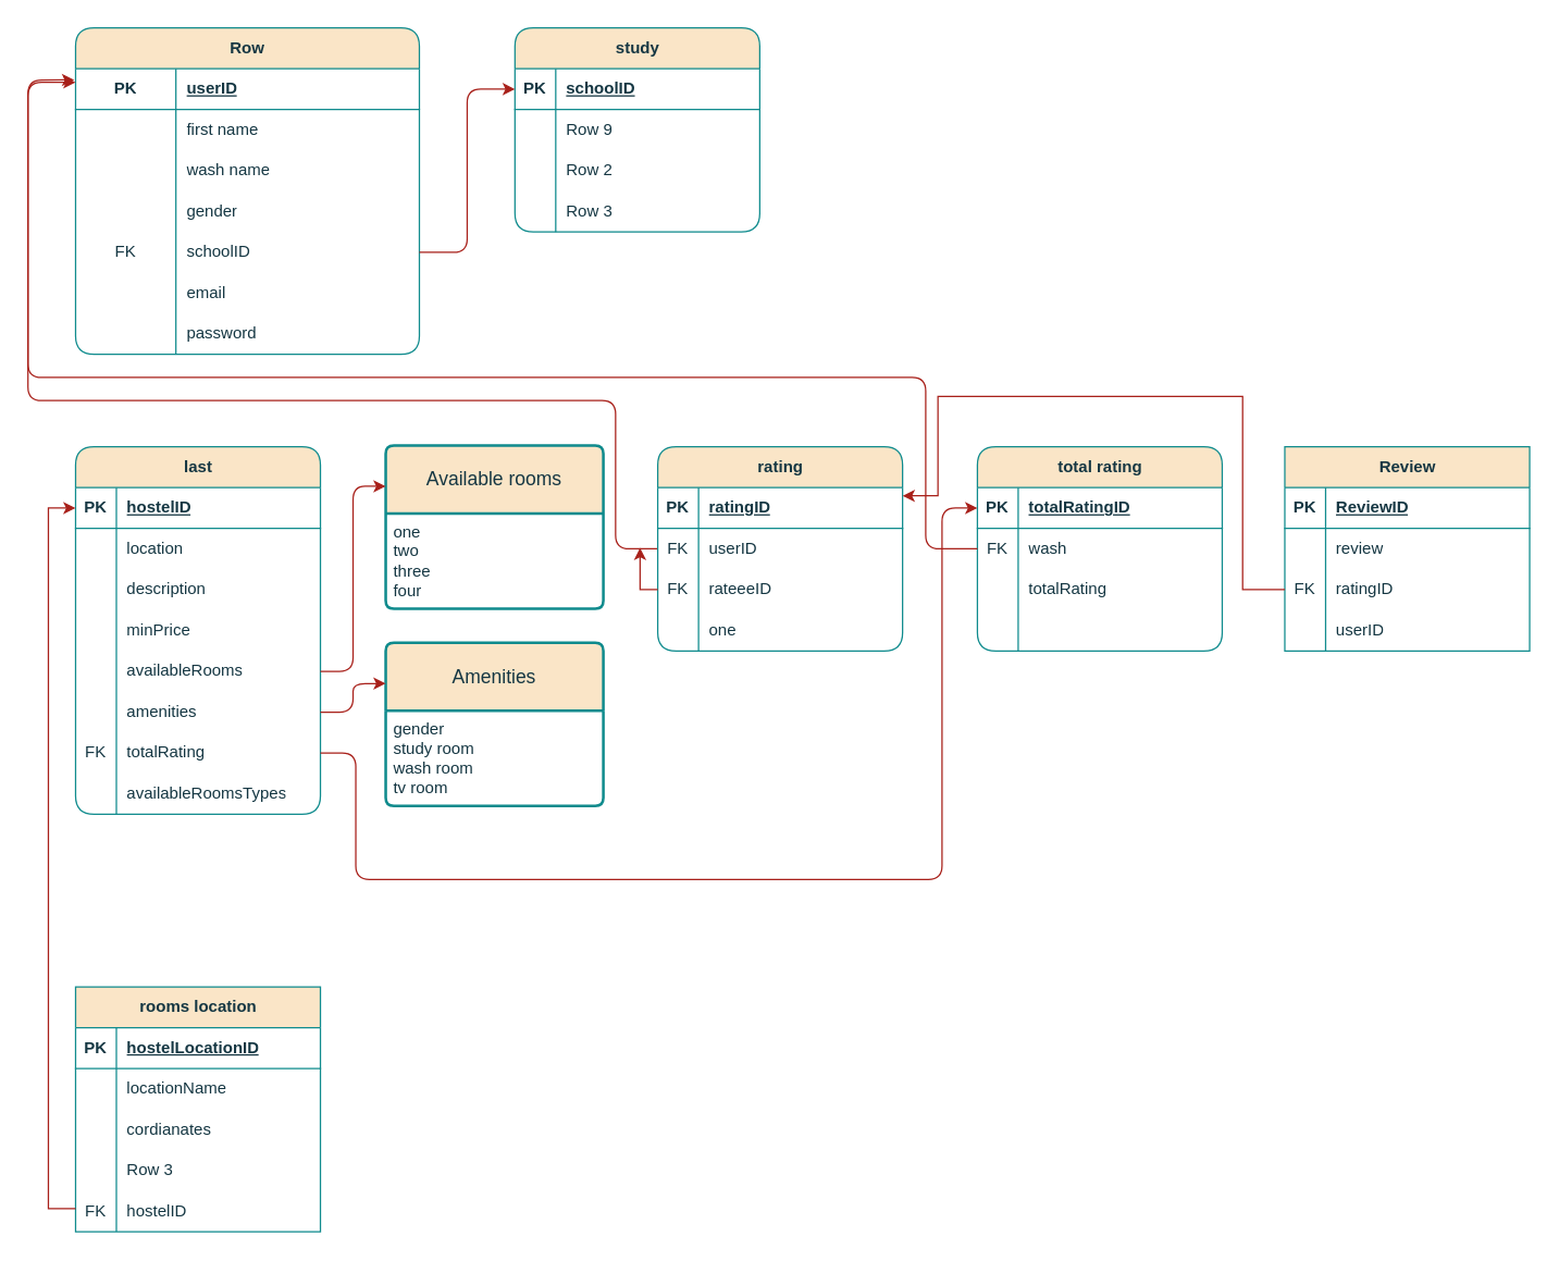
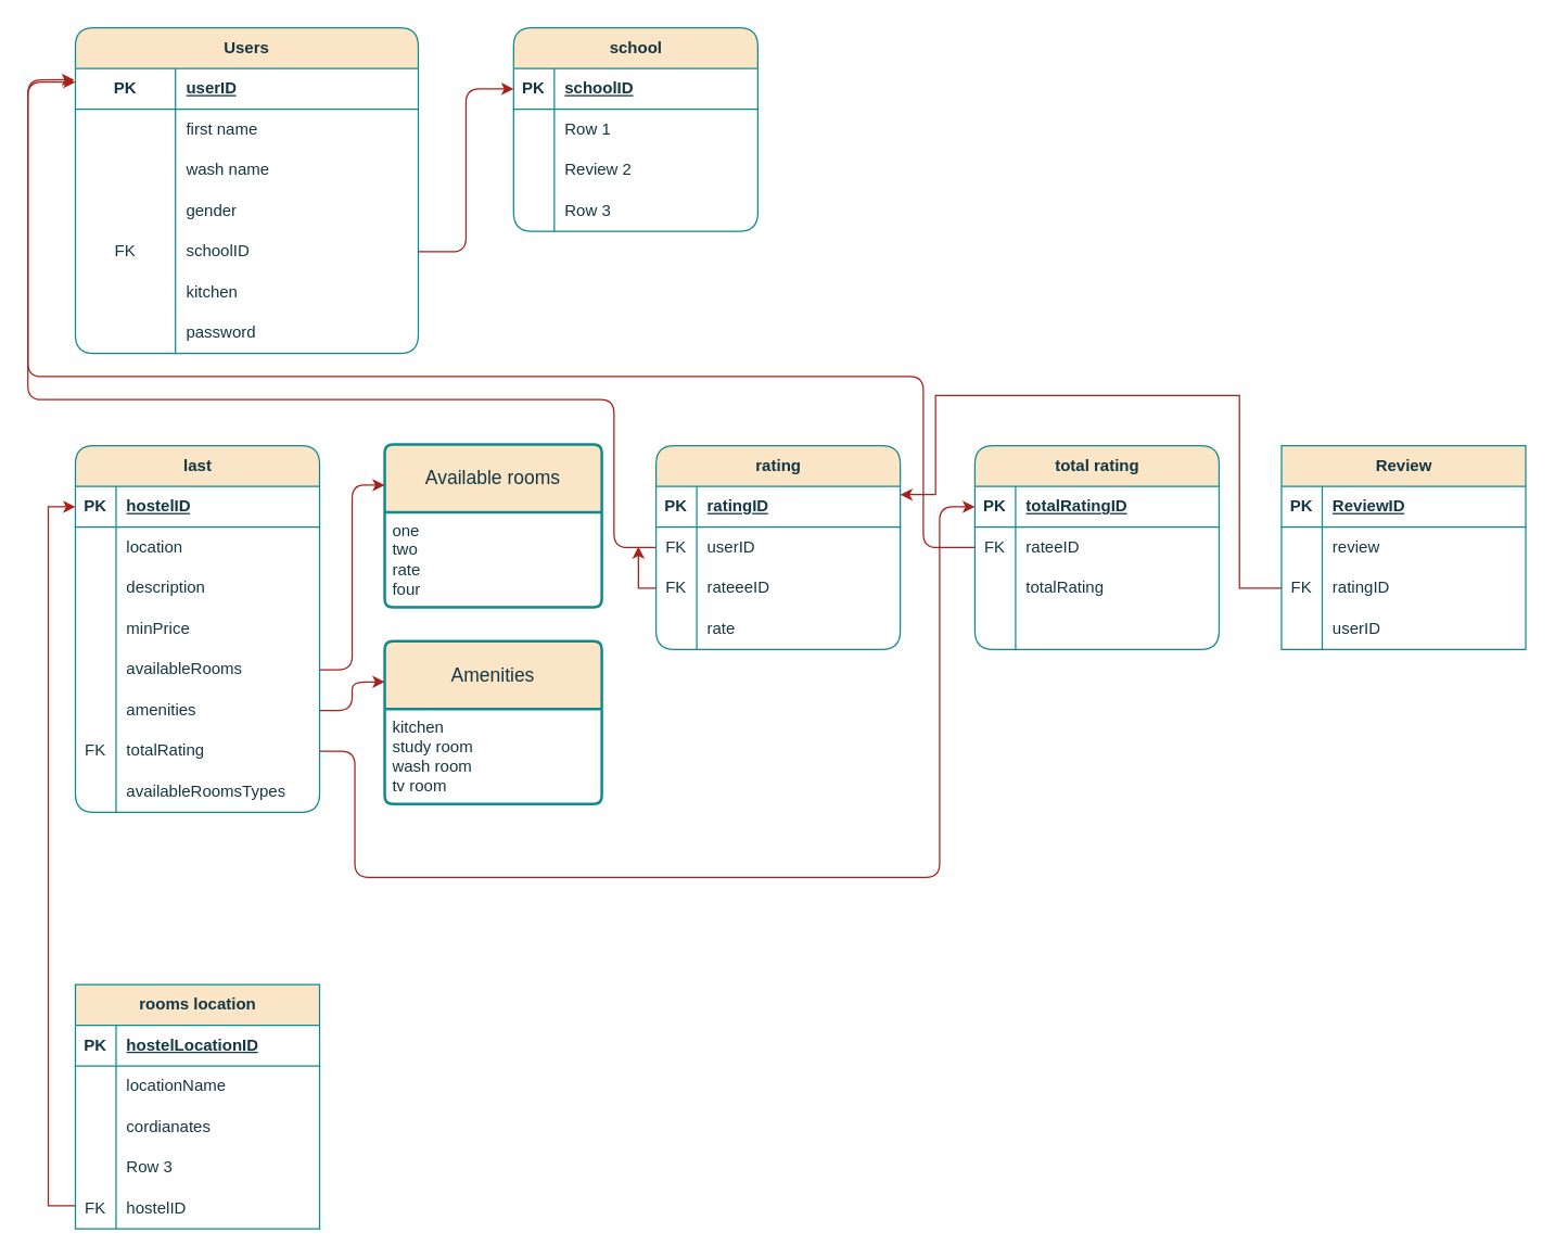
- <mxCell id="2" value="Row" style="shape=table;startSize=30;container=1;collapsible=1;childLayout=tableLayout;fixedRows=1;rowLines=0;fontStyle=1;align=center;resizeLast=1;html=1;rounded=1;shadow=0;labelBackgroundColor=none;fillColor=#FAE5C7;strokeColor=#0F8B8D;fontColor=#143642;" vertex="1" parent="1"><mxGeometry x="55" y="20" width="252.75" height="240" as="geometry" /></mxCell>
+ <mxCell id="2" value="Users" style="shape=table;startSize=30;container=1;collapsible=1;childLayout=tableLayout;fixedRows=1;rowLines=0;fontStyle=1;align=center;resizeLast=1;html=1;rounded=1;shadow=0;labelBackgroundColor=none;fillColor=#FAE5C7;strokeColor=#0F8B8D;fontColor=#143642;" vertex="1" parent="1"><mxGeometry x="55" y="20" width="252.75" height="240" as="geometry" /></mxCell>
- <mxCell id="24" value="study" style="shape=table;startSize=30;container=1;collapsible=1;childLayout=tableLayout;fixedRows=1;rowLines=0;fontStyle=1;align=center;resizeLast=1;html=1;labelBackgroundColor=none;fillColor=#FAE5C7;strokeColor=#0F8B8D;fontColor=#143642;rounded=1;" vertex="1" parent="1"><mxGeometry x="378" y="20" width="180" height="150" as="geometry" /></mxCell>
+ <mxCell id="24" value="school" style="shape=table;startSize=30;container=1;collapsible=1;childLayout=tableLayout;fixedRows=1;rowLines=0;fontStyle=1;align=center;resizeLast=1;html=1;labelBackgroundColor=none;fillColor=#FAE5C7;strokeColor=#0F8B8D;fontColor=#143642;rounded=1;" vertex="1" parent="1"><mxGeometry x="378" y="20" width="180" height="150" as="geometry" /></mxCell>
- <mxCell id="30" value="Row 9" style="shape=partialRectangle;connectable=0;fillColor=none;top=0;left=0;bottom=0;right=0;align=left;spacingLeft=6;overflow=hidden;whiteSpace=wrap;html=1;labelBackgroundColor=none;strokeColor=#0F8B8D;fontColor=#143642;rounded=1;" vertex="1" parent="28"><mxGeometry x="30" width="150" height="30" as="geometry"><mxRectangle width="150" height="30" as="alternateBounds" /></mxGeometry></mxCell>
+ <mxCell id="30" value="Row 1" style="shape=partialRectangle;connectable=0;fillColor=none;top=0;left=0;bottom=0;right=0;align=left;spacingLeft=6;overflow=hidden;whiteSpace=wrap;html=1;labelBackgroundColor=none;strokeColor=#0F8B8D;fontColor=#143642;rounded=1;" vertex="1" parent="28"><mxGeometry x="30" width="150" height="30" as="geometry"><mxRectangle width="150" height="30" as="alternateBounds" /></mxGeometry></mxCell>
- <mxCell id="33" value="Row 2" style="shape=partialRectangle;connectable=0;fillColor=none;top=0;left=0;bottom=0;right=0;align=left;spacingLeft=6;overflow=hidden;whiteSpace=wrap;html=1;labelBackgroundColor=none;strokeColor=#0F8B8D;fontColor=#143642;rounded=1;" vertex="1" parent="31"><mxGeometry x="30" width="150" height="30" as="geometry"><mxRectangle width="150" height="30" as="alternateBounds" /></mxGeometry></mxCell>
+ <mxCell id="33" value="Review 2" style="shape=partialRectangle;connectable=0;fillColor=none;top=0;left=0;bottom=0;right=0;align=left;spacingLeft=6;overflow=hidden;whiteSpace=wrap;html=1;labelBackgroundColor=none;strokeColor=#0F8B8D;fontColor=#143642;rounded=1;" vertex="1" parent="31"><mxGeometry x="30" width="150" height="30" as="geometry"><mxRectangle width="150" height="30" as="alternateBounds" /></mxGeometry></mxCell>
- <mxCell id="20" value="email" style="shape=partialRectangle;connectable=0;fillColor=none;top=0;left=0;bottom=0;right=0;align=left;spacingLeft=6;overflow=hidden;whiteSpace=wrap;html=1;labelBackgroundColor=none;strokeColor=#0F8B8D;fontColor=#143642;rounded=1;" vertex="1" parent="18"><mxGeometry x="73.75" width="179" height="30" as="geometry"><mxRectangle width="179" height="30" as="alternateBounds" /></mxGeometry></mxCell>
+ <mxCell id="20" value="kitchen" style="shape=partialRectangle;connectable=0;fillColor=none;top=0;left=0;bottom=0;right=0;align=left;spacingLeft=6;overflow=hidden;whiteSpace=wrap;html=1;labelBackgroundColor=none;strokeColor=#0F8B8D;fontColor=#143642;rounded=1;" vertex="1" parent="18"><mxGeometry x="73.75" width="179" height="30" as="geometry"><mxRectangle width="179" height="30" as="alternateBounds" /></mxGeometry></mxCell>
- <mxCell id="89" value="wash" style="shape=partialRectangle;connectable=0;fillColor=none;top=0;left=0;bottom=0;right=0;align=left;spacingLeft=6;overflow=hidden;whiteSpace=wrap;html=1;rounded=1;labelBackgroundColor=none;strokeColor=#0F8B8D;fontColor=#143642;" vertex="1" parent="87"><mxGeometry x="30" width="150" height="30" as="geometry"><mxRectangle width="150" height="30" as="alternateBounds" /></mxGeometry></mxCell>
+ <mxCell id="89" value="rateeID" style="shape=partialRectangle;connectable=0;fillColor=none;top=0;left=0;bottom=0;right=0;align=left;spacingLeft=6;overflow=hidden;whiteSpace=wrap;html=1;rounded=1;labelBackgroundColor=none;strokeColor=#0F8B8D;fontColor=#143642;" vertex="1" parent="87"><mxGeometry x="30" width="150" height="30" as="geometry"><mxRectangle width="150" height="30" as="alternateBounds" /></mxGeometry></mxCell>
- <mxCell id="64" value="one&lt;br&gt;two&lt;br&gt;three&lt;br&gt;four" style="align=left;strokeColor=none;fillColor=none;spacingLeft=4;fontSize=12;verticalAlign=top;resizable=0;rotatable=0;part=1;html=1;labelBackgroundColor=none;fontColor=#143642;rounded=1;" vertex="1" parent="63"><mxGeometry y="50" width="160" height="70" as="geometry" /></mxCell>
+ <mxCell id="64" value="one&lt;br&gt;two&lt;br&gt;rate&lt;br&gt;four" style="align=left;strokeColor=none;fillColor=none;spacingLeft=4;fontSize=12;verticalAlign=top;resizable=0;rotatable=0;part=1;html=1;labelBackgroundColor=none;fontColor=#143642;rounded=1;" vertex="1" parent="63"><mxGeometry y="50" width="160" height="70" as="geometry" /></mxCell>
- <mxCell id="82" value="one" style="shape=partialRectangle;connectable=0;fillColor=none;top=0;left=0;bottom=0;right=0;align=left;spacingLeft=6;overflow=hidden;whiteSpace=wrap;html=1;rounded=1;labelBackgroundColor=none;strokeColor=#0F8B8D;fontColor=#143642;" vertex="1" parent="80"><mxGeometry x="30" width="150" height="30" as="geometry"><mxRectangle width="150" height="30" as="alternateBounds" /></mxGeometry></mxCell>
+ <mxCell id="82" value="rate" style="shape=partialRectangle;connectable=0;fillColor=none;top=0;left=0;bottom=0;right=0;align=left;spacingLeft=6;overflow=hidden;whiteSpace=wrap;html=1;rounded=1;labelBackgroundColor=none;strokeColor=#0F8B8D;fontColor=#143642;" vertex="1" parent="80"><mxGeometry x="30" width="150" height="30" as="geometry"><mxRectangle width="150" height="30" as="alternateBounds" /></mxGeometry></mxCell>
- <mxCell id="67" value="gender&lt;br&gt;study room&lt;br&gt;wash room&lt;br&gt;tv room" style="align=left;strokeColor=none;fillColor=none;spacingLeft=4;fontSize=12;verticalAlign=top;resizable=0;rotatable=0;part=1;html=1;labelBackgroundColor=none;fontColor=#143642;rounded=1;" vertex="1" parent="66"><mxGeometry y="50" width="160" height="70" as="geometry" /></mxCell>
+ <mxCell id="67" value="kitchen&lt;br&gt;study room&lt;br&gt;wash room&lt;br&gt;tv room" style="align=left;strokeColor=none;fillColor=none;spacingLeft=4;fontSize=12;verticalAlign=top;resizable=0;rotatable=0;part=1;html=1;labelBackgroundColor=none;fontColor=#143642;rounded=1;" vertex="1" parent="66"><mxGeometry y="50" width="160" height="70" as="geometry" /></mxCell>
